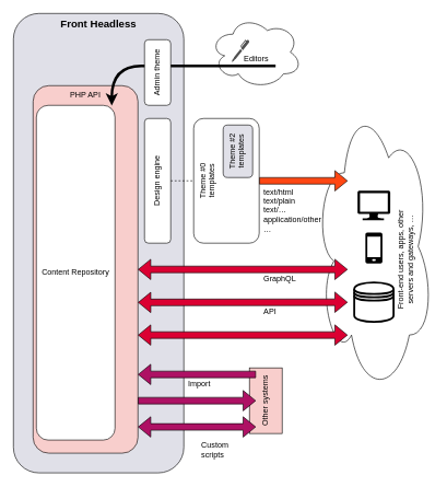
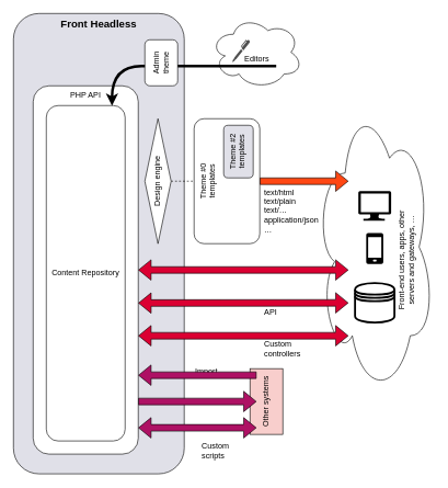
- <mxCell id="32" value="Admin theme" style="rounded=1;whiteSpace=wrap;html=1;fontSize=12;horizontal=0;" parent="1" vertex="1"><mxGeometry x="220" y="60" width="40" height="100" as="geometry" /></mxCell>
+ <mxCell id="32" value="Admin theme" style="rounded=1;whiteSpace=wrap;html=1;fontSize=12;horizontal=0;" parent="1" vertex="1"><mxGeometry x="220" y="60" width="50" height="70" as="geometry" /></mxCell>
- <mxCell id="6" value="PHP API" style="rounded=1;whiteSpace=wrap;html=1;verticalAlign=top;fillColor=#f8cecc;" parent="1" vertex="1"><mxGeometry x="50" y="130" width="160" height="560" as="geometry" /></mxCell>
+ <mxCell id="6" value="PHP API" style="rounded=1;whiteSpace=wrap;html=1;verticalAlign=top;" parent="1" vertex="1"><mxGeometry x="50" y="130" width="160" height="560" as="geometry" /></mxCell>
- <mxCell id="8" value="Design engine" style="rounded=1;whiteSpace=wrap;html=1;fontSize=12;horizontal=0;" parent="1" vertex="1"><mxGeometry x="220" y="180" width="40" height="190" as="geometry" /></mxCell>
+ <mxCell id="8" value="Design engine" style="rhombus;whiteSpace=wrap;html=1;fontSize=12;horizontal=0;" parent="1" vertex="1"><mxGeometry x="220" y="180" width="40" height="190" as="geometry" /></mxCell>
- <mxCell id="14" value="text/html&lt;br&gt;text/plain&lt;br&gt;text/…&lt;br&gt;application/other&lt;br&gt;…" style="text;html=1;align=left;verticalAlign=middle;resizable=0;points=[];autosize=1;strokeColor=none;fillColor=none;fontSize=12;" parent="1" vertex="1"><mxGeometry x="400" y="275" width="110" height="90" as="geometry" /></mxCell>
+ <mxCell id="14" value="text/html&lt;br&gt;text/plain&lt;br&gt;text/…&lt;br&gt;application/json&lt;br&gt;…" style="text;html=1;align=left;verticalAlign=middle;resizable=0;points=[];autosize=1;strokeColor=none;fillColor=none;fontSize=12;" parent="1" vertex="1"><mxGeometry x="400" y="275" width="110" height="90" as="geometry" /></mxCell>
- <mxCell id="7" value="Content Repository" style="rounded=1;whiteSpace=wrap;html=1;" parent="1" vertex="1"><mxGeometry x="55" y="160" width="120" height="510" as="geometry" /></mxCell>
+ <mxCell id="7" value="Content Repository" style="rounded=1;whiteSpace=wrap;html=1;" parent="1" vertex="1"><mxGeometry x="70" y="160" width="120" height="510" as="geometry" /></mxCell>
- <mxCell id="9" value="GraphQL" style="text;html=1;strokeColor=none;fillColor=none;align=left;verticalAlign=middle;whiteSpace=wrap;rounded=0;fontSize=12;" parent="1" vertex="1"><mxGeometry x="400" y="410" width="60" height="30" as="geometry" /></mxCell>
+ <mxCell id="22" value="Custom controllers" style="text;html=1;strokeColor=none;fillColor=none;align=left;verticalAlign=middle;whiteSpace=wrap;rounded=0;fontSize=12;" parent="1" vertex="1"><mxGeometry x="400" y="510" width="60" height="40" as="geometry" /></mxCell>
- <mxCell id="20" value="Import" style="text;html=1;strokeColor=none;fillColor=none;align=left;verticalAlign=middle;whiteSpace=wrap;rounded=0;fontSize=12;" parent="1" vertex="1"><mxGeometry x="285" y="570" width="60" height="30" as="geometry" /></mxCell>
+ <mxCell id="20" value="Import" style="text;html=1;strokeColor=none;fillColor=none;align=left;verticalAlign=middle;whiteSpace=wrap;rounded=0;fontSize=12;" parent="1" vertex="1"><mxGeometry x="295" y="550" width="60" height="30" as="geometry" /></mxCell>
